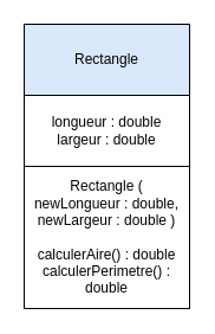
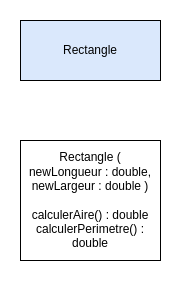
- <mxCell id="3" value="longueur : double&lt;br&gt;largeur : double" style="rounded=0;whiteSpace=wrap;html=1;" parent="1" vertex="1"><mxGeometry x="20" y="80" width="140" height="60" as="geometry" /></mxCell>
